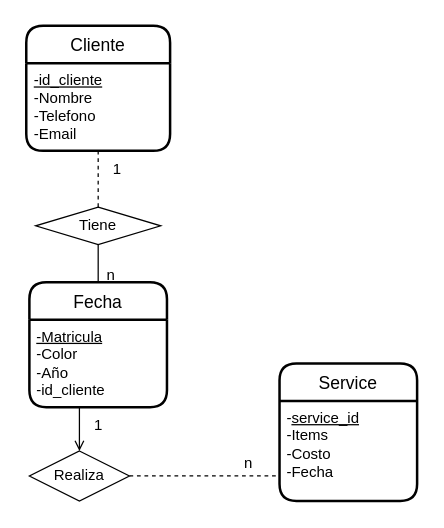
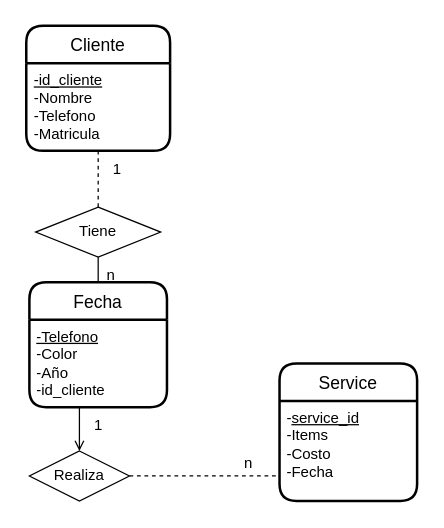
- <mxCell id="9" value="&lt;u&gt;-id_cliente&lt;/u&gt;&lt;br&gt;-Nombre&lt;br&gt;-Telefono&lt;br&gt;-Email" style="align=left;strokeColor=none;fillColor=none;spacingLeft=4;fontSize=12;verticalAlign=top;resizable=0;rotatable=0;part=1;labelBorderColor=none;fontStyle=0;html=1;" vertex="1" parent="8"><mxGeometry y="30" width="115" height="70" as="geometry" /></mxCell>
+ <mxCell id="9" value="&lt;u&gt;-id_cliente&lt;/u&gt;&lt;br&gt;-Nombre&lt;br&gt;-Telefono&lt;br&gt;-Matricula" style="align=left;strokeColor=none;fillColor=none;spacingLeft=4;fontSize=12;verticalAlign=top;resizable=0;rotatable=0;part=1;labelBorderColor=none;fontStyle=0;html=1;" vertex="1" parent="8"><mxGeometry y="30" width="115" height="70" as="geometry" /></mxCell>
- <mxCell id="5" value="Tiene" style="shape=rhombus;perimeter=rhombusPerimeter;whiteSpace=wrap;html=1;align=center;" vertex="1" parent="1"><mxGeometry x="28" y="165" width="100" height="30" as="geometry" /></mxCell>
+ <mxCell id="5" value="Tiene" style="shape=rhombus;perimeter=rhombusPerimeter;whiteSpace=wrap;html=1;align=center;" vertex="1" parent="1"><mxGeometry x="28" y="165" width="100" height="40" as="geometry" /></mxCell>
- <mxCell id="11" value="&lt;u&gt;-Matricula&lt;/u&gt;&lt;br&gt;-Color&lt;br&gt;-Año&lt;br&gt;-id_cliente" style="align=left;strokeColor=none;fillColor=none;spacingLeft=4;fontSize=12;verticalAlign=top;resizable=0;rotatable=0;part=1;html=1;" vertex="1" parent="10"><mxGeometry y="30" width="110" height="70" as="geometry" /></mxCell>
+ <mxCell id="11" value="&lt;u&gt;-Telefono&lt;/u&gt;&lt;br&gt;-Color&lt;br&gt;-Año&lt;br&gt;-id_cliente" style="align=left;strokeColor=none;fillColor=none;spacingLeft=4;fontSize=12;verticalAlign=top;resizable=0;rotatable=0;part=1;html=1;" vertex="1" parent="10"><mxGeometry y="30" width="110" height="70" as="geometry" /></mxCell>
